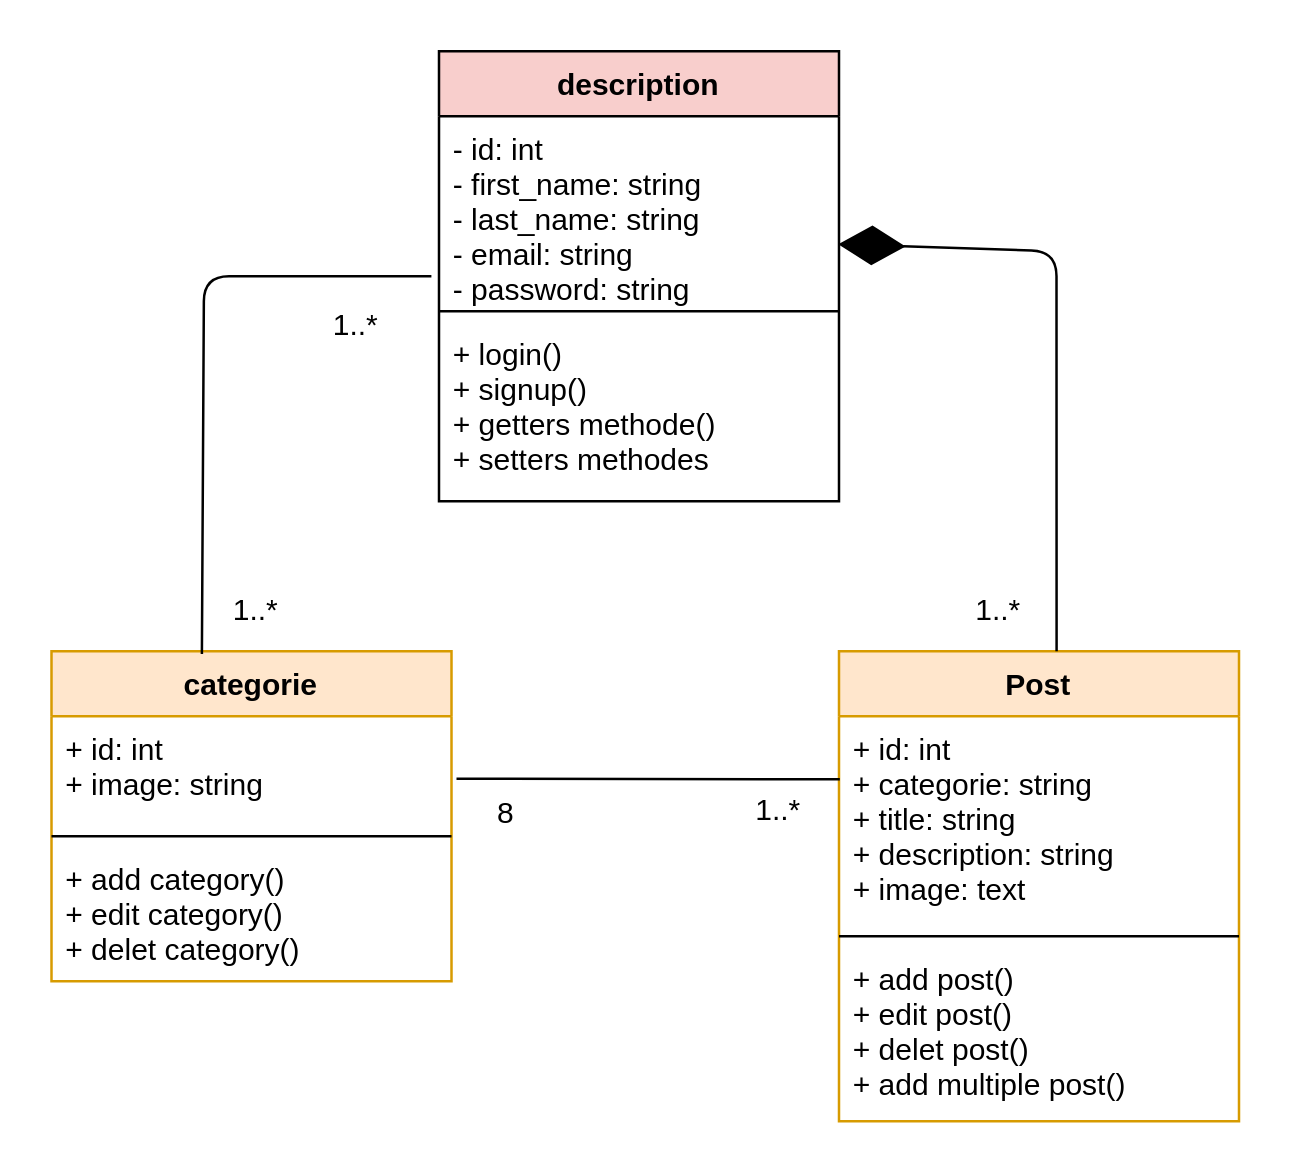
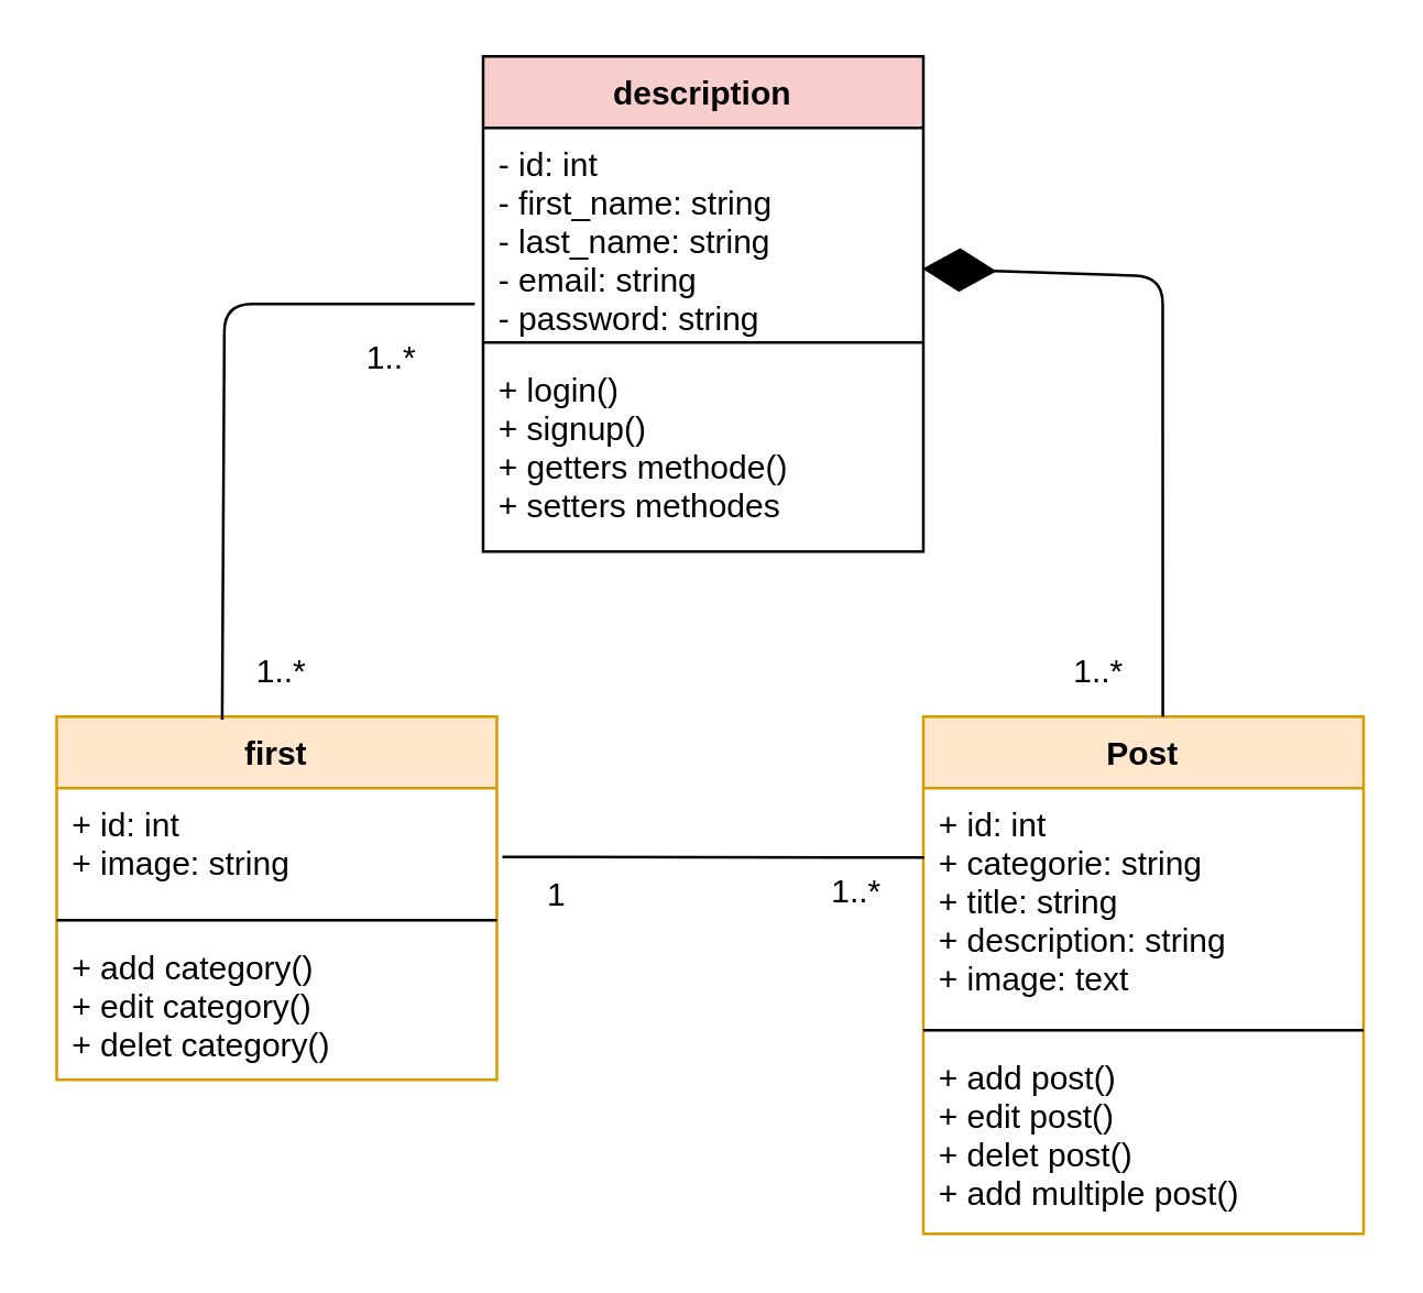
- <mxCell id="10" value="categorie" style="swimlane;fontStyle=1;align=center;verticalAlign=top;childLayout=stackLayout;horizontal=1;startSize=26;horizontalStack=0;resizeParent=1;resizeParentMax=0;resizeLast=0;collapsible=1;marginBottom=0;fillColor=#ffe6cc;strokeColor=#d79b00;" parent="1" vertex="1"><mxGeometry x="20" y="260" width="160" height="132" as="geometry" /></mxCell>
+ <mxCell id="10" value="first" style="swimlane;fontStyle=1;align=center;verticalAlign=top;childLayout=stackLayout;horizontal=1;startSize=26;horizontalStack=0;resizeParent=1;resizeParentMax=0;resizeLast=0;collapsible=1;marginBottom=0;fillColor=#ffe6cc;strokeColor=#d79b00;" parent="1" vertex="1"><mxGeometry x="20" y="260" width="160" height="132" as="geometry" /></mxCell>
- <mxCell id="16" value="8" style="text;html=1;strokeColor=none;fillColor=none;align=center;verticalAlign=middle;whiteSpace=wrap;rounded=0;" parent="1" vertex="1"><mxGeometry x="182" y="314" width="40" height="21" as="geometry" /></mxCell>
+ <mxCell id="16" value="1" style="text;html=1;strokeColor=none;fillColor=none;align=center;verticalAlign=middle;whiteSpace=wrap;rounded=0;" parent="1" vertex="1"><mxGeometry x="182" y="314" width="40" height="21" as="geometry" /></mxCell>
